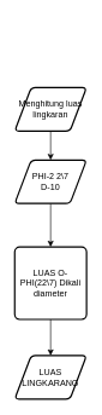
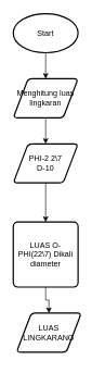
+ <mxCell id="3" value="Start" style="strokeWidth=2;html=1;shape=mxgraph.flowchart.start_1;whiteSpace=wrap;" vertex="1" parent="1"><mxGeometry x="20" y="20" width="100" height="60" as="geometry" /></mxCell>
+ <mxCell id="2" style="edgeStyle=orthogonalEdgeStyle;rounded=0;orthogonalLoop=1;jettySize=auto;html=1;exitX=0.5;exitY=1;exitDx=0;exitDy=0;exitPerimeter=0;" edge="1" parent="1" source="3" target="5"><mxGeometry relative="1" as="geometry" /></mxCell>
- <mxCell id="10" value="LUAS LINGKARANG " style="shape=parallelogram;html=1;strokeWidth=2;perimeter=parallelogramPerimeter;whiteSpace=wrap;rounded=1;arcSize=12;size=0.23;" vertex="1" parent="1"><mxGeometry x="20" y="490" width="100" height="60" as="geometry" /></mxCell>
+ <mxCell id="10" value="LUAS LINGKARANG " style="shape=parallelogram;html=1;strokeWidth=2;perimeter=parallelogramPerimeter;whiteSpace=wrap;rounded=1;arcSize=12;size=0.23;" vertex="1" parent="1"><mxGeometry x="25" y="480" width="100" height="60" as="geometry" /></mxCell>
